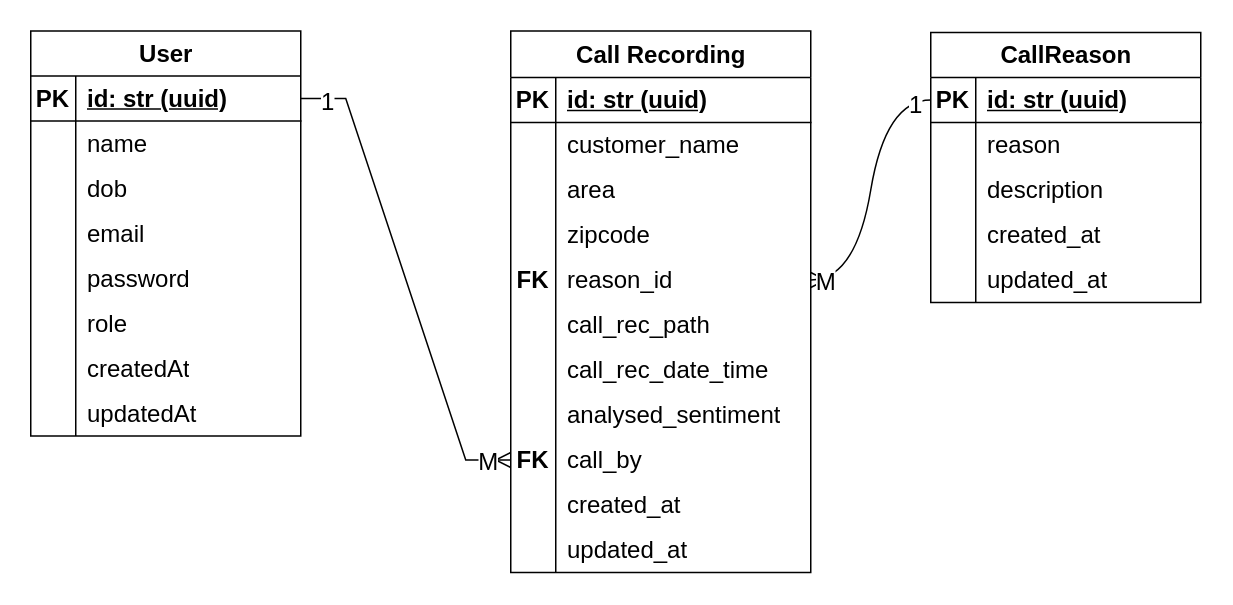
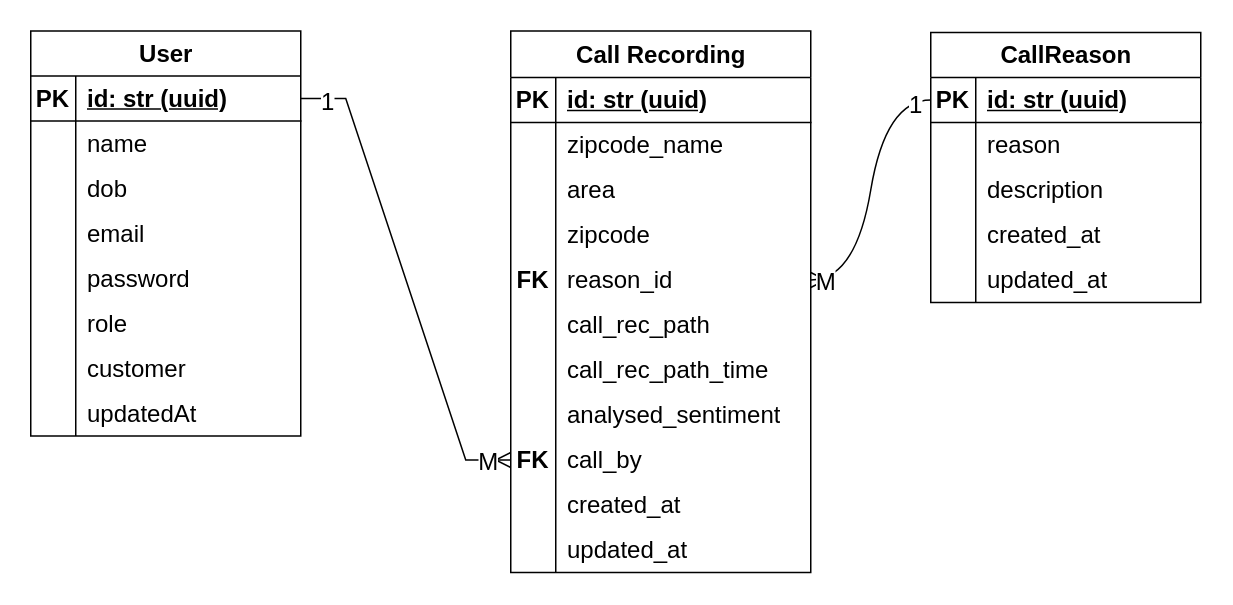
- <mxCell id="33" value="customer_name" style="shape=partialRectangle;connectable=0;fillColor=none;top=0;left=0;bottom=0;right=0;align=left;spacingLeft=6;overflow=hidden;whiteSpace=wrap;html=1;fontSize=16;" vertex="1" parent="31"><mxGeometry x="30" width="170" height="30" as="geometry"><mxRectangle width="170" height="30" as="alternateBounds" /></mxGeometry></mxCell>
+ <mxCell id="33" value="zipcode_name" style="shape=partialRectangle;connectable=0;fillColor=none;top=0;left=0;bottom=0;right=0;align=left;spacingLeft=6;overflow=hidden;whiteSpace=wrap;html=1;fontSize=16;" vertex="1" parent="31"><mxGeometry x="30" width="170" height="30" as="geometry"><mxRectangle width="170" height="30" as="alternateBounds" /></mxGeometry></mxCell>
- <mxCell id="23" value="createdAt" style="shape=partialRectangle;connectable=0;fillColor=none;top=0;left=0;bottom=0;right=0;align=left;spacingLeft=6;overflow=hidden;whiteSpace=wrap;html=1;fontSize=16;" vertex="1" parent="21"><mxGeometry x="30" width="150" height="30" as="geometry"><mxRectangle width="150" height="30" as="alternateBounds" /></mxGeometry></mxCell>
+ <mxCell id="23" value="customer" style="shape=partialRectangle;connectable=0;fillColor=none;top=0;left=0;bottom=0;right=0;align=left;spacingLeft=6;overflow=hidden;whiteSpace=wrap;html=1;fontSize=16;" vertex="1" parent="21"><mxGeometry x="30" width="150" height="30" as="geometry"><mxRectangle width="150" height="30" as="alternateBounds" /></mxGeometry></mxCell>
- <mxCell id="48" value="call_rec_date_time" style="shape=partialRectangle;connectable=0;fillColor=none;top=0;left=0;bottom=0;right=0;align=left;spacingLeft=6;overflow=hidden;whiteSpace=wrap;html=1;fontSize=16;" vertex="1" parent="46"><mxGeometry x="30" width="170" height="30" as="geometry"><mxRectangle width="170" height="30" as="alternateBounds" /></mxGeometry></mxCell>
+ <mxCell id="48" value="call_rec_path_time" style="shape=partialRectangle;connectable=0;fillColor=none;top=0;left=0;bottom=0;right=0;align=left;spacingLeft=6;overflow=hidden;whiteSpace=wrap;html=1;fontSize=16;" vertex="1" parent="46"><mxGeometry x="30" width="170" height="30" as="geometry"><mxRectangle width="170" height="30" as="alternateBounds" /></mxGeometry></mxCell>
